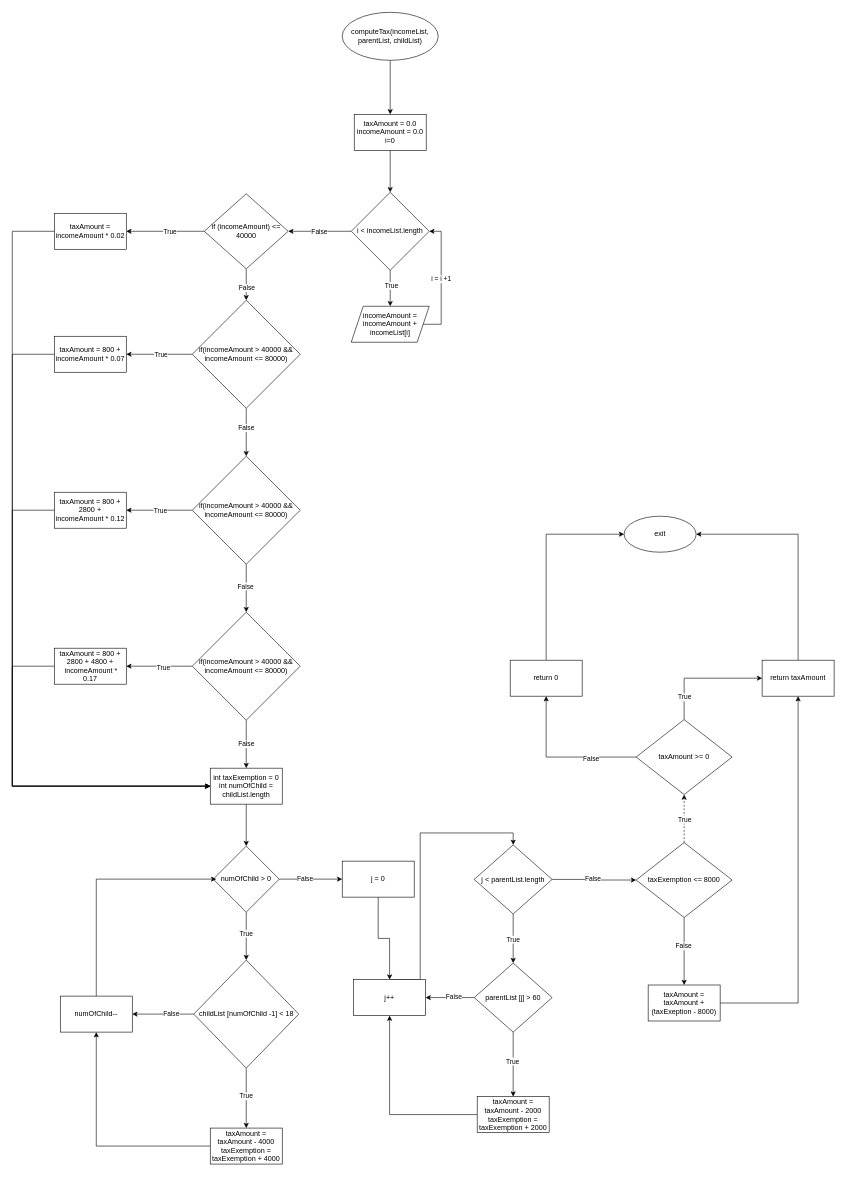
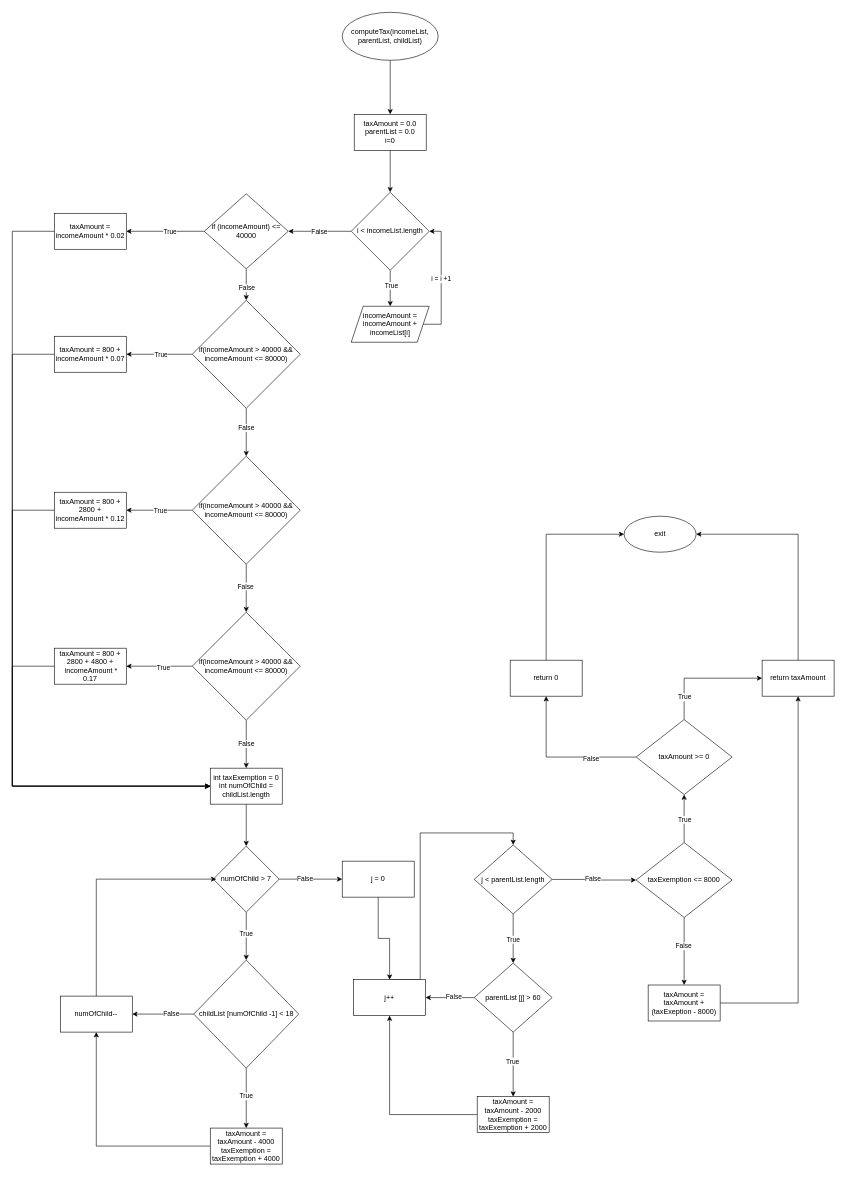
- <mxCell id="5" value="taxAmount = 0.0&lt;br&gt;incomeAmount = 0.0&lt;br&gt;i=0" style="whiteSpace=wrap;html=1;" parent="1" vertex="1"><mxGeometry x="590" y="190" width="120" height="60" as="geometry" /></mxCell>
+ <mxCell id="5" value="taxAmount = 0.0&lt;br&gt;parentList = 0.0&lt;br&gt;i=0" style="whiteSpace=wrap;html=1;" parent="1" vertex="1"><mxGeometry x="590" y="190" width="120" height="60" as="geometry" /></mxCell>
- <mxCell id="64" value="" style="edgeStyle=orthogonalEdgeStyle;rounded=0;jumpStyle=arc;orthogonalLoop=1;jettySize=auto;html=1;dashed=1;" parent="1" source="68" target="82" edge="1"><mxGeometry relative="1" as="geometry" /></mxCell>
+ <mxCell id="64" value="" style="edgeStyle=orthogonalEdgeStyle;rounded=0;jumpStyle=arc;orthogonalLoop=1;jettySize=auto;html=1;" parent="1" source="68" target="82" edge="1"><mxGeometry relative="1" as="geometry" /></mxCell>
- <mxCell id="47" value="numOfChild &amp;gt; 0" style="rhombus;whiteSpace=wrap;html=1;" parent="1" vertex="1"><mxGeometry x="355" y="1410" width="110" height="110" as="geometry" /></mxCell>
+ <mxCell id="47" value="numOfChild &amp;gt; 7" style="rhombus;whiteSpace=wrap;html=1;" parent="1" vertex="1"><mxGeometry x="355" y="1410" width="110" height="110" as="geometry" /></mxCell>
